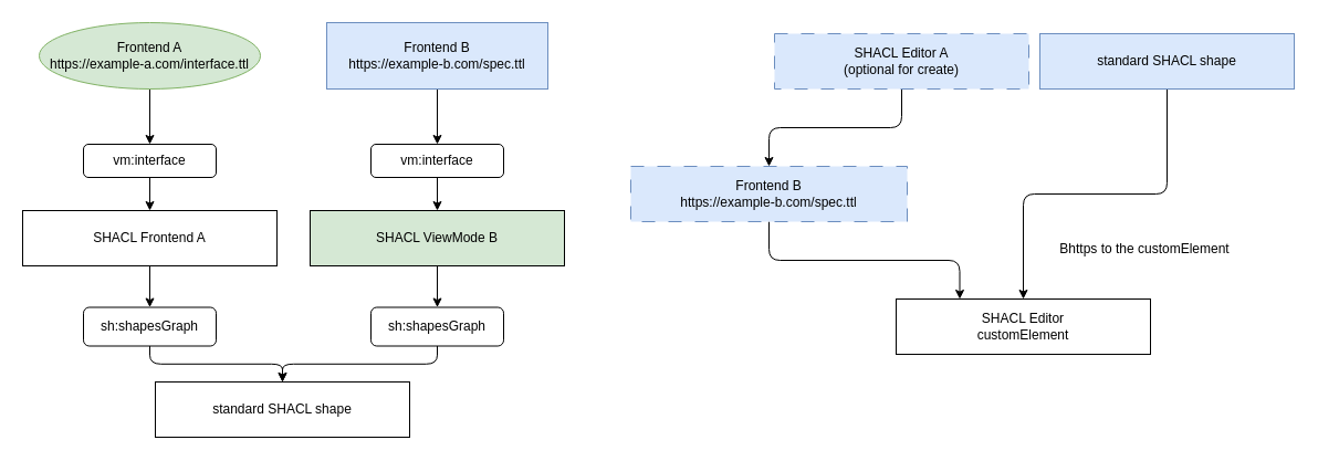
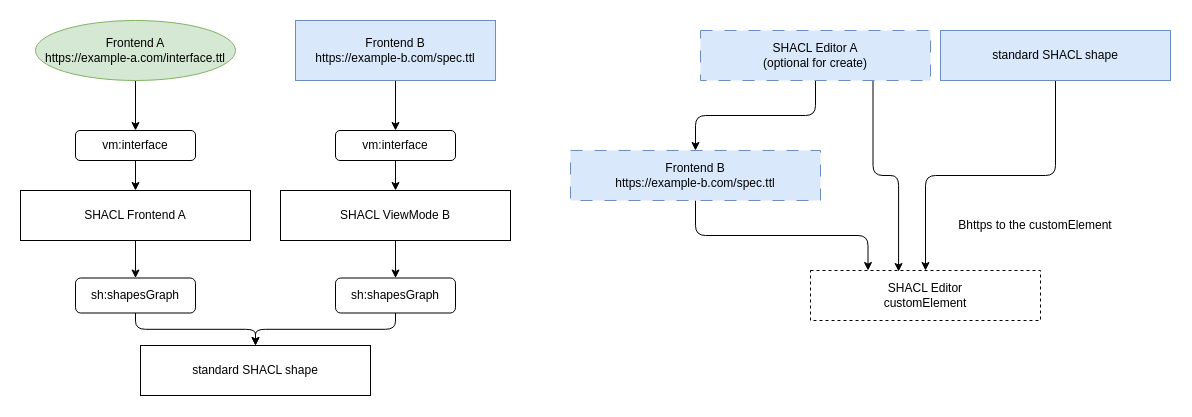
+ <mxCell id="17" style="edgeStyle=orthogonalEdgeStyle;html=1;exitX=0.75;exitY=1;exitDx=0;exitDy=0;entryX=0.383;entryY=0.02;entryDx=0;entryDy=0;entryPerimeter=0;" edge="1" parent="1" source="18" target="6"><mxGeometry relative="1" as="geometry" /></mxCell>
- <mxCell id="10" value="SHACL ViewMode B" style="rounded=0;whiteSpace=wrap;html=1;fillColor=#d5e8d4;" vertex="1" parent="1"><mxGeometry x="280" y="190" width="230" height="50" as="geometry" /></mxCell>
+ <mxCell id="10" value="SHACL ViewMode B" style="rounded=0;whiteSpace=wrap;html=1;" vertex="1" parent="1"><mxGeometry x="280" y="190" width="230" height="50" as="geometry" /></mxCell>
- <mxCell id="6" value="SHACL Editor&lt;br&gt;customElement" style="rounded=0;whiteSpace=wrap;html=1;" vertex="1" parent="1"><mxGeometry x="810" y="270" width="230" height="50" as="geometry" /></mxCell>
+ <mxCell id="6" value="SHACL Editor&lt;br&gt;customElement" style="rounded=0;whiteSpace=wrap;html=1;dashed=1;" vertex="1" parent="1"><mxGeometry x="810" y="270" width="230" height="50" as="geometry" /></mxCell>
